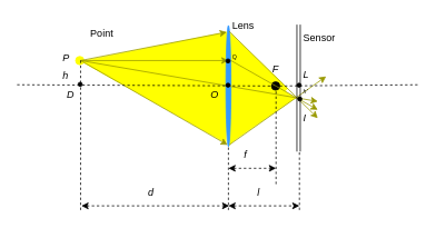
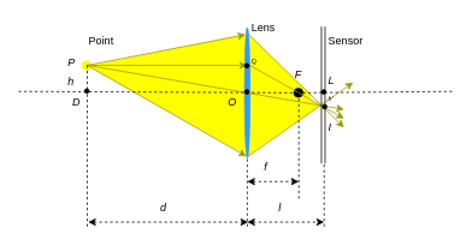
- <mxCell id="18" value="Point&lt;br&gt;" style="text;html=1;resizable=0;points=[];autosize=1;align=left;verticalAlign=top;spacingTop=-4;" vertex="1" parent="1"><mxGeometry x="106" y="30" width="40" height="20" as="geometry" /></mxCell>
+ <mxCell id="18" value="Point&lt;br&gt;" style="text;html=1;resizable=0;points=[];autosize=1;align=left;verticalAlign=top;spacingTop=-4;" vertex="1" parent="1"><mxGeometry x="96" y="35" width="40" height="20" as="geometry" /></mxCell>
